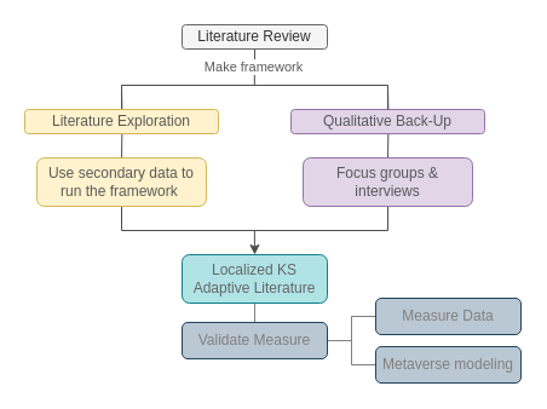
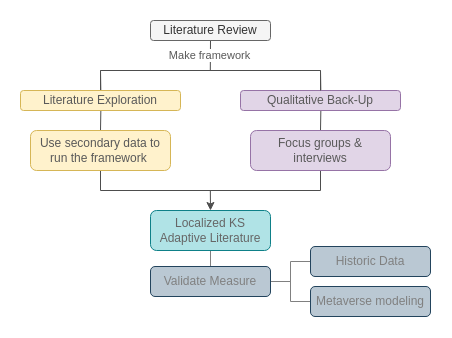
- <mxCell id="19" value="Measure Data" style="rounded=1;whiteSpace=wrap;html=1;fillColor=#bac8d3;strokeColor=#23445d;fontColor=#808080;" vertex="1" parent="1"><mxGeometry x="310" y="246" width="120" height="30" as="geometry" /></mxCell>
+ <mxCell id="19" value="Historic Data" style="rounded=1;whiteSpace=wrap;html=1;fillColor=#bac8d3;strokeColor=#23445d;fontColor=#808080;" vertex="1" parent="1"><mxGeometry x="310" y="246" width="120" height="30" as="geometry" /></mxCell>
